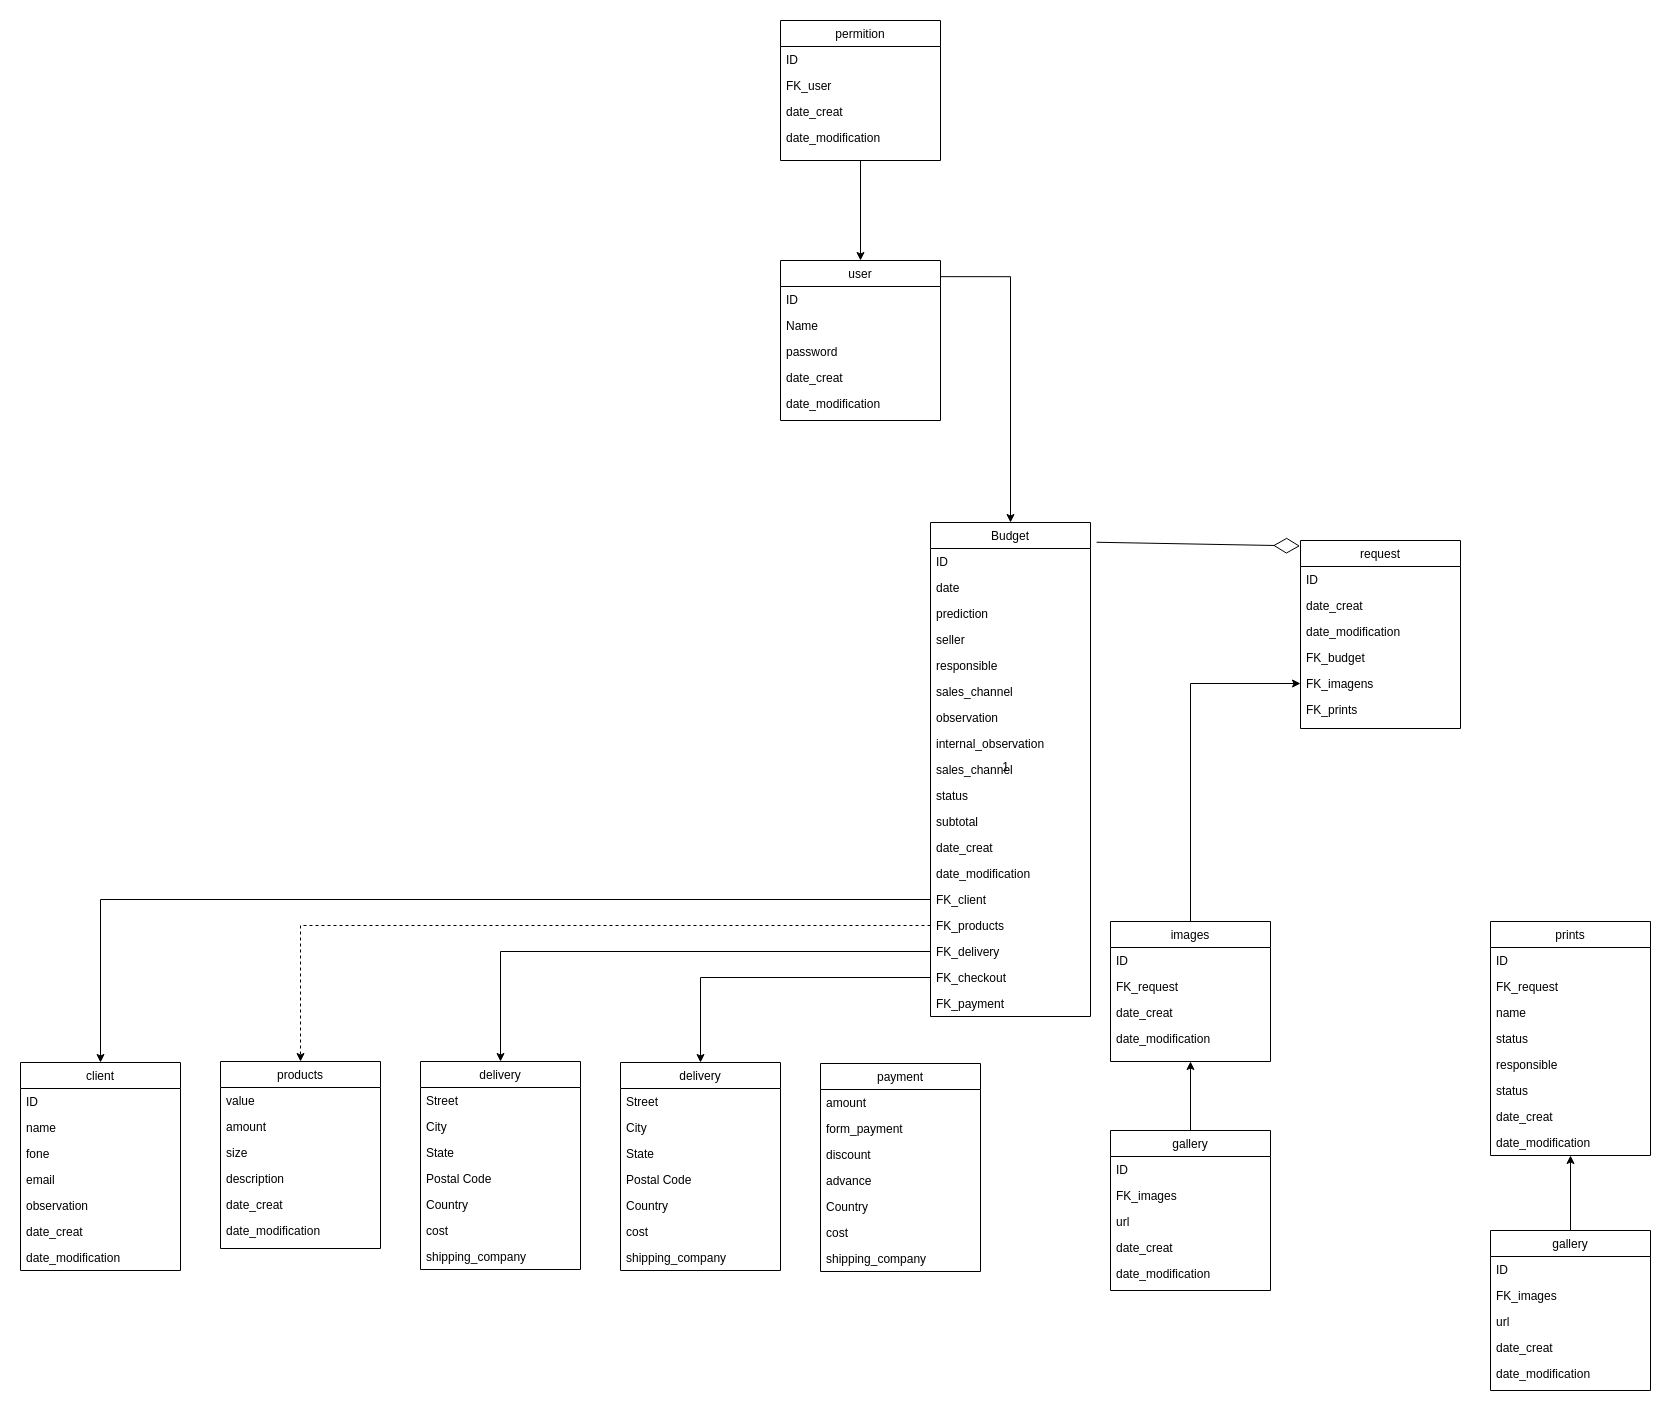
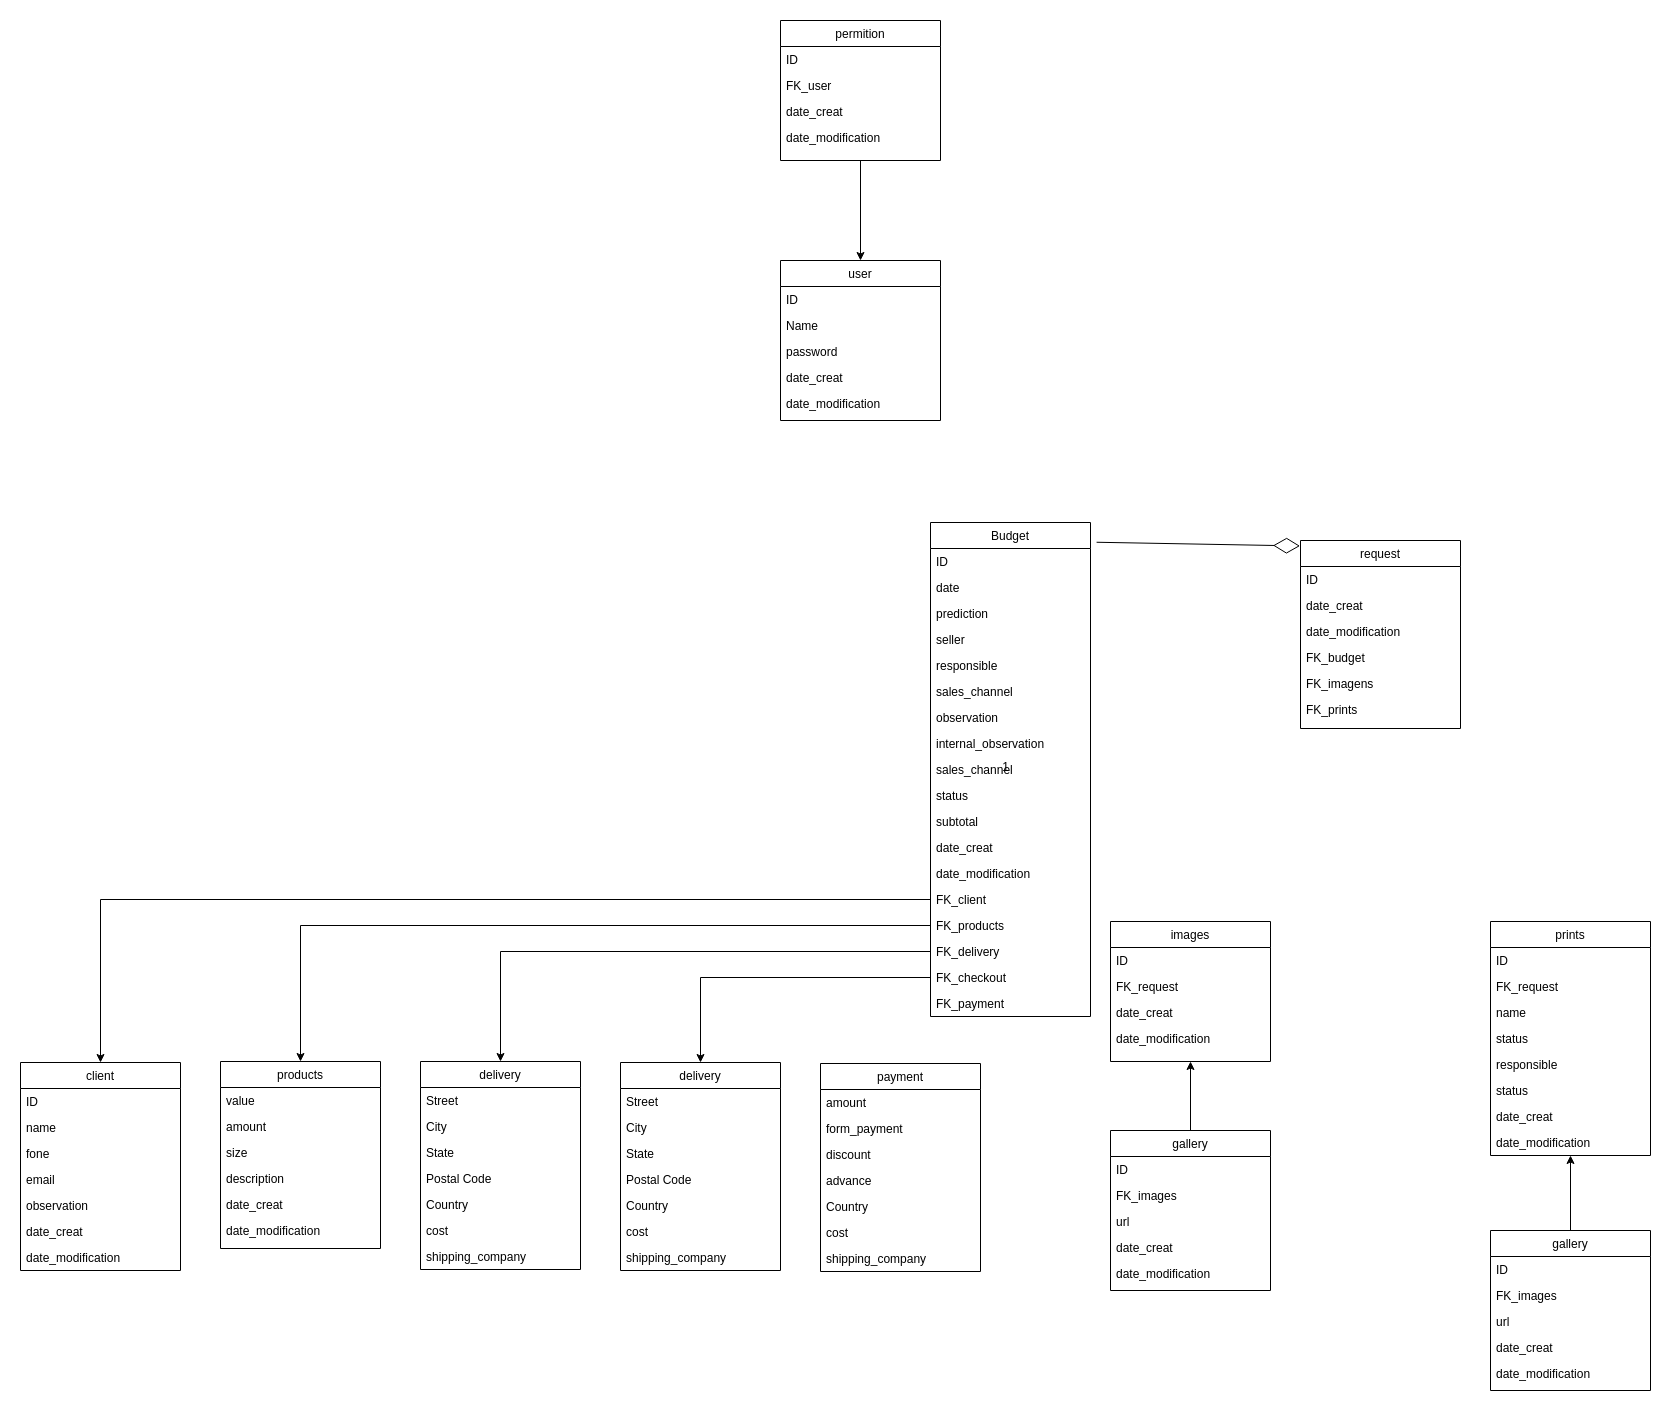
- <mxCell id="102" style="edgeStyle=orthogonalEdgeStyle;rounded=0;orthogonalLoop=1;jettySize=auto;html=1;exitX=0.994;exitY=0.101;exitDx=0;exitDy=0;entryX=0.5;entryY=0;entryDx=0;entryDy=0;exitPerimeter=0;" edge="1" parent="1" source="103" target="10"><mxGeometry relative="1" as="geometry" /></mxCell>
- <mxCell id="29" style="edgeStyle=orthogonalEdgeStyle;rounded=0;orthogonalLoop=1;jettySize=auto;html=1;" parent="1" source="30" target="49" edge="1"><mxGeometry relative="1" as="geometry" /></mxCell>
- <mxCell id="76" style="edgeStyle=orthogonalEdgeStyle;rounded=0;orthogonalLoop=1;jettySize=auto;html=1;entryX=0.5;entryY=0;entryDx=0;entryDy=0;dashed=1;" parent="1" source="25" target="36" edge="1"><mxGeometry relative="1" as="geometry"><mxPoint x="320" y="1040" as="targetPoint" /></mxGeometry></mxCell>
+ <mxCell id="76" style="edgeStyle=orthogonalEdgeStyle;rounded=0;orthogonalLoop=1;jettySize=auto;html=1;entryX=0.5;entryY=0;entryDx=0;entryDy=0;" parent="1" source="25" target="36" edge="1"><mxGeometry relative="1" as="geometry"><mxPoint x="320" y="1040" as="targetPoint" /></mxGeometry></mxCell>
